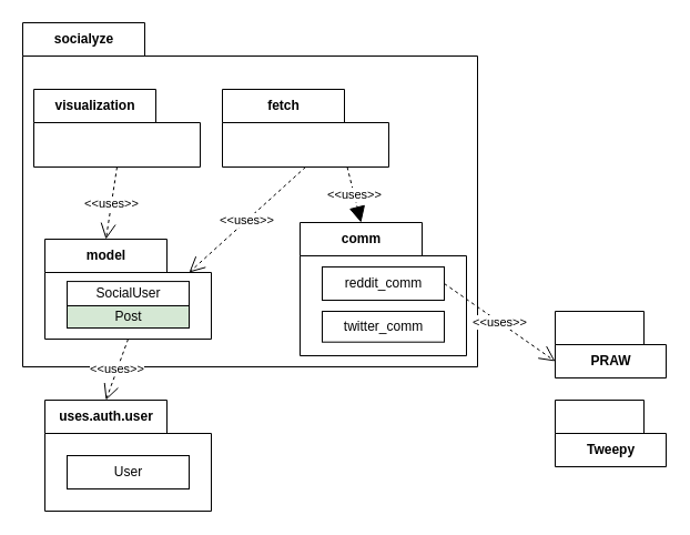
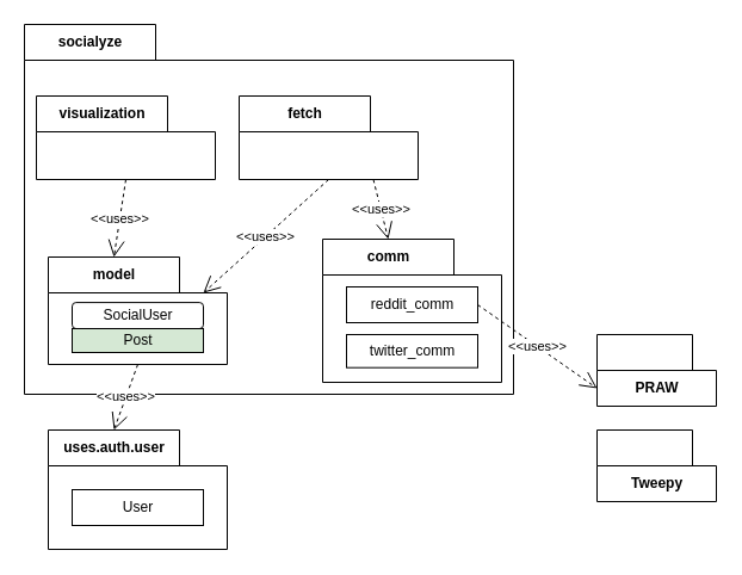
- <mxCell id="17" value="&amp;lt;&amp;lt;uses&amp;gt;&amp;gt;" style="endArrow=block;endSize=12;dashed=1;html=1;exitX=0.75;exitY=1;exitDx=0;exitDy=0;exitPerimeter=0;entryX=0;entryY=0;entryDx=55;entryDy=0;entryPerimeter=0;" edge="1" parent="1" source="15" target="3"><mxGeometry width="160" relative="1" as="geometry"><mxPoint x="125" y="160" as="sourcePoint" /><mxPoint x="105" y="225" as="targetPoint" /></mxGeometry></mxCell>
+ <mxCell id="17" value="&amp;lt;&amp;lt;uses&amp;gt;&amp;gt;" style="endArrow=open;endSize=12;dashed=1;html=1;exitX=0.75;exitY=1;exitDx=0;exitDy=0;exitPerimeter=0;entryX=0;entryY=0;entryDx=55;entryDy=0;entryPerimeter=0;" edge="1" parent="1" source="15" target="3"><mxGeometry width="160" relative="1" as="geometry"><mxPoint x="125" y="160" as="sourcePoint" /><mxPoint x="105" y="225" as="targetPoint" /></mxGeometry></mxCell>
- <mxCell id="10" value="SocialUser" style="html=1;" vertex="1" parent="9"><mxGeometry x="20" y="38.08" width="110" height="21.92" as="geometry" /></mxCell>
+ <mxCell id="10" value="SocialUser" style="html=1;rounded=1;" vertex="1" parent="9"><mxGeometry x="20" y="38.08" width="110" height="21.92" as="geometry" /></mxCell>
